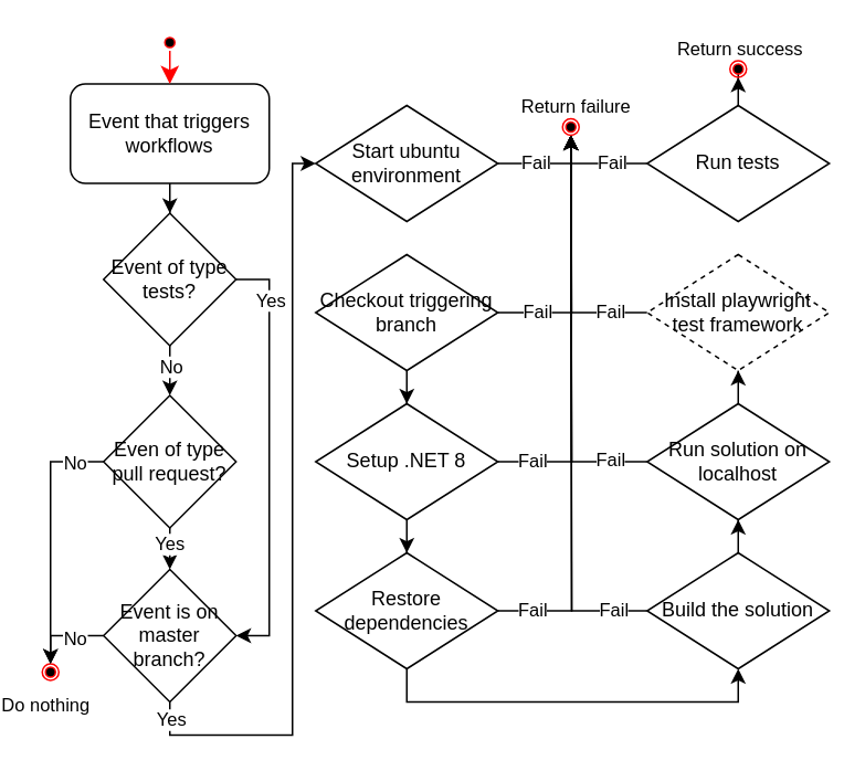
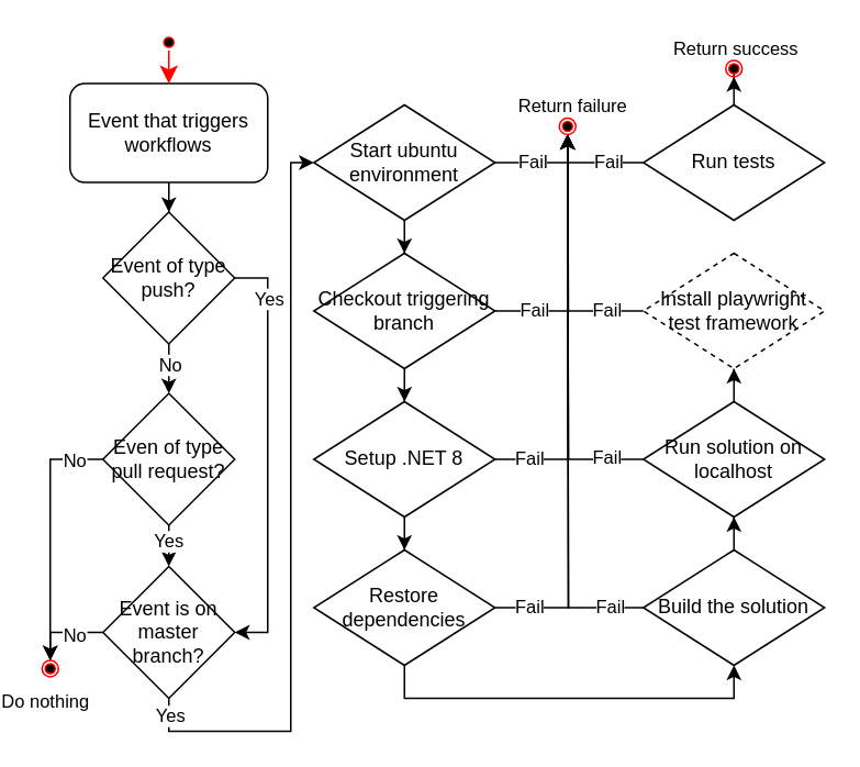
+ <mxCell id="15" style="edgeStyle=orthogonalEdgeStyle;rounded=0;orthogonalLoop=1;jettySize=auto;html=1;" parent="1" source="18" target="22" edge="1"><mxGeometry relative="1" as="geometry" /></mxCell>
- <mxCell id="9" value="Event of type tests?" style="rhombus;whiteSpace=wrap;html=1;" parent="1" vertex="1"><mxGeometry x="57" y="128" width="80" height="80" as="geometry" /></mxCell>
+ <mxCell id="9" value="Event of type push?" style="rhombus;whiteSpace=wrap;html=1;" parent="1" vertex="1"><mxGeometry x="57" y="128" width="80" height="80" as="geometry" /></mxCell>
